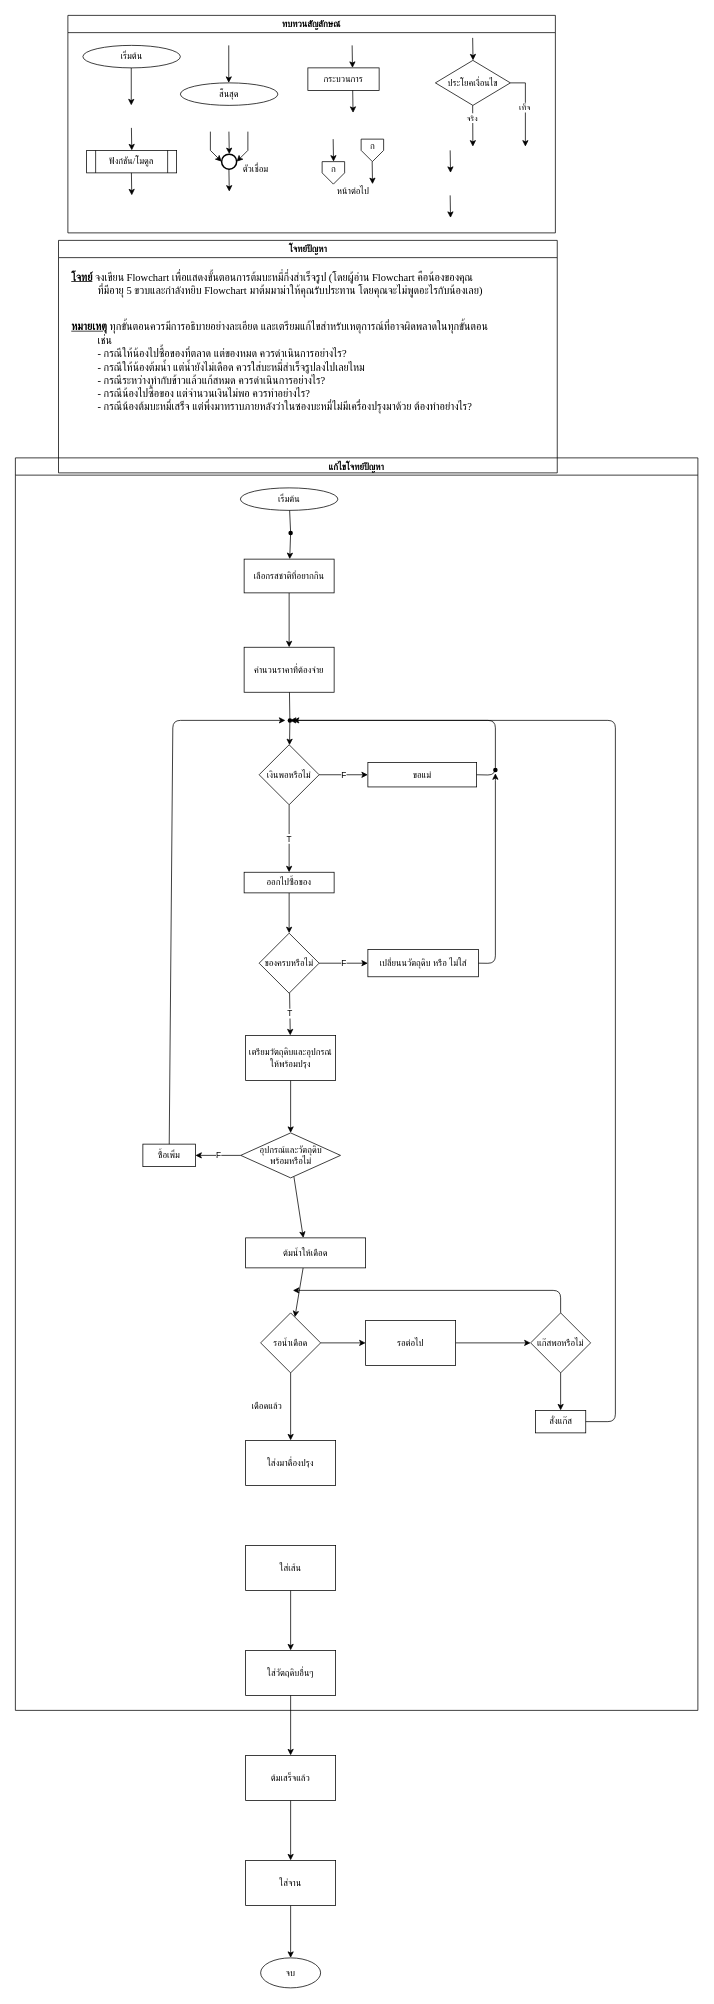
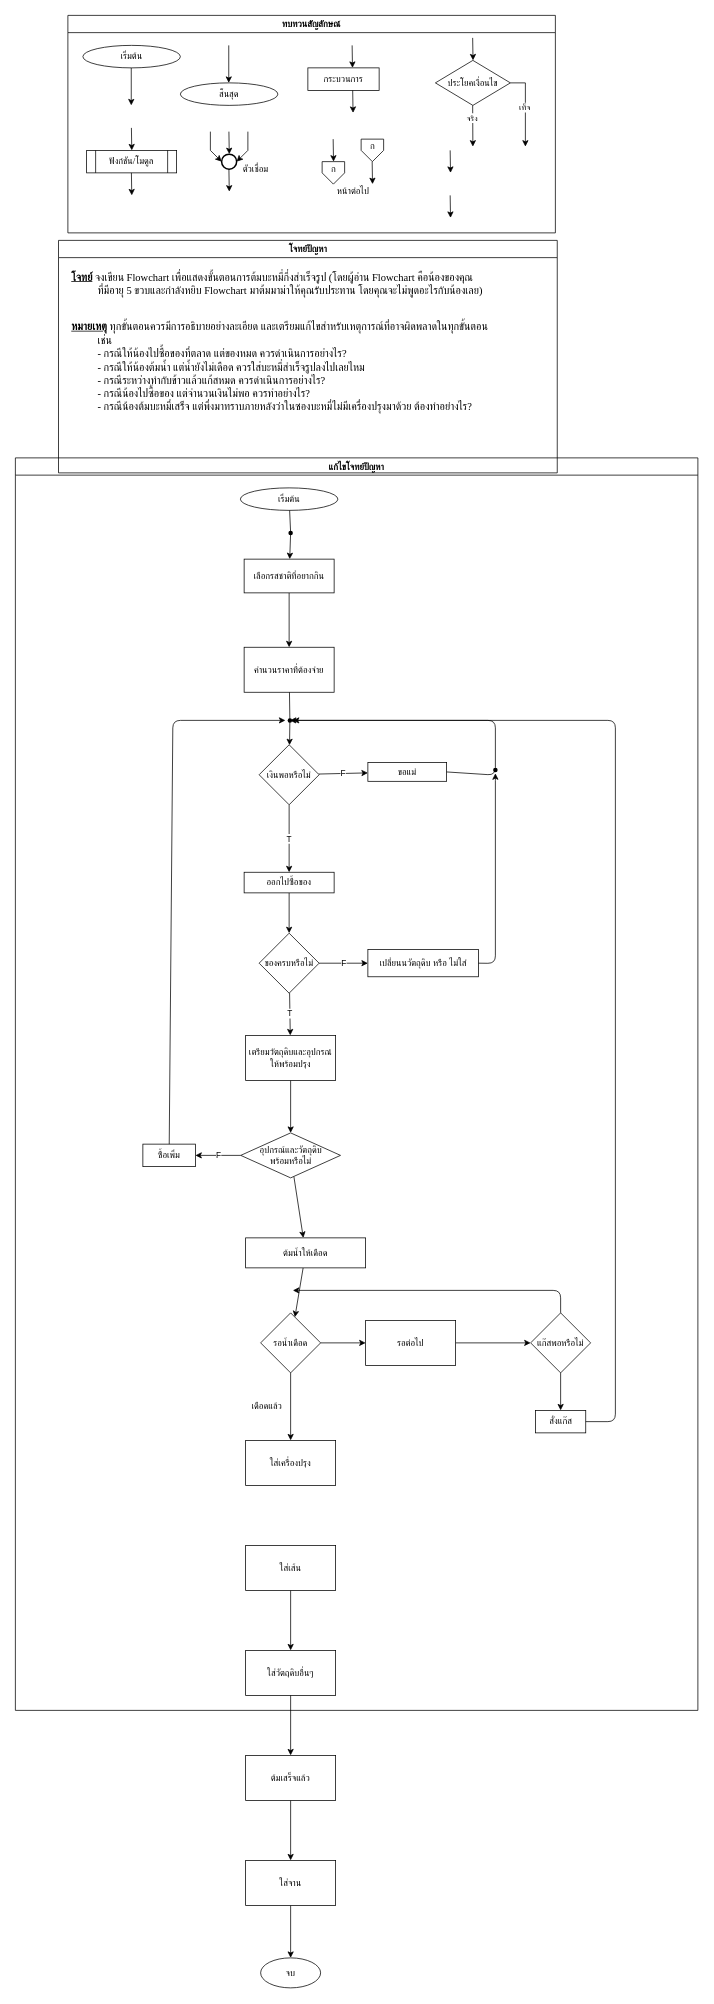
- <mxCell id="46" value="ขอแม่" style="whiteSpace=wrap;html=1;" parent="34" vertex="1"><mxGeometry x="470" y="406.25" width="145" height="32.5" as="geometry" /></mxCell>
+ <mxCell id="46" value="ขอแม่" style="whiteSpace=wrap;html=1;" parent="34" vertex="1"><mxGeometry x="470" y="406.25" width="105" height="25" as="geometry" /></mxCell>
- <mxCell id="73" value="ใส่งมาดื่องปรุง" style="whiteSpace=wrap;html=1;" vertex="1" parent="34"><mxGeometry x="307" y="1310" width="120" height="60" as="geometry" /></mxCell>
+ <mxCell id="73" value="ใส่เครื่องปรุง" style="whiteSpace=wrap;html=1;" vertex="1" parent="34"><mxGeometry x="307" y="1310" width="120" height="60" as="geometry" /></mxCell>
